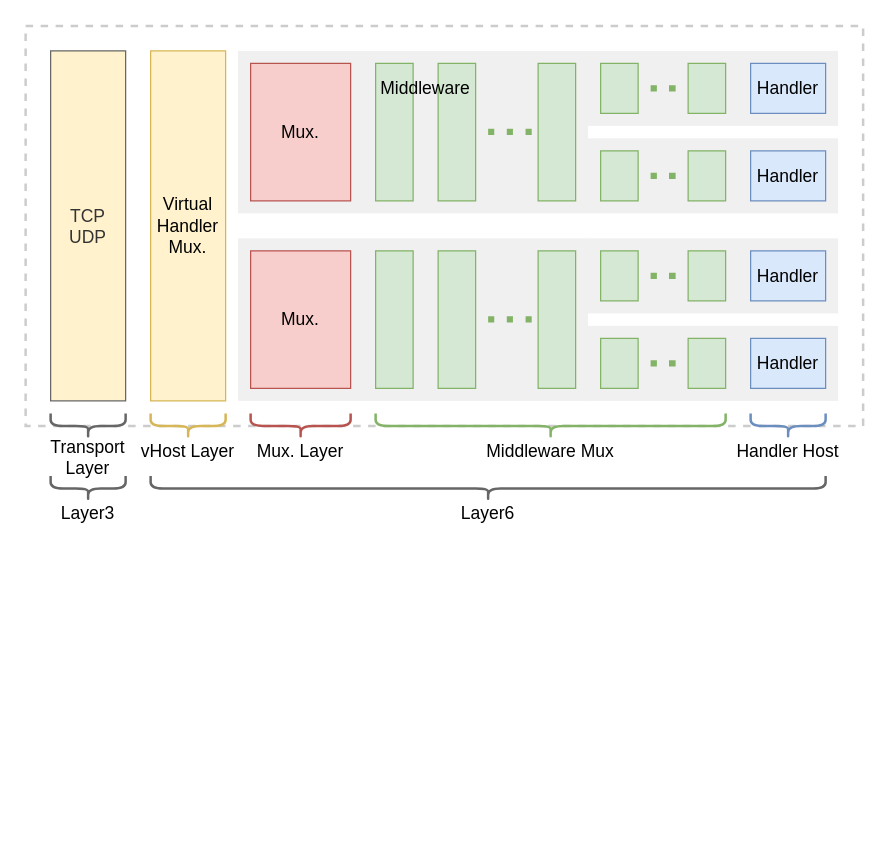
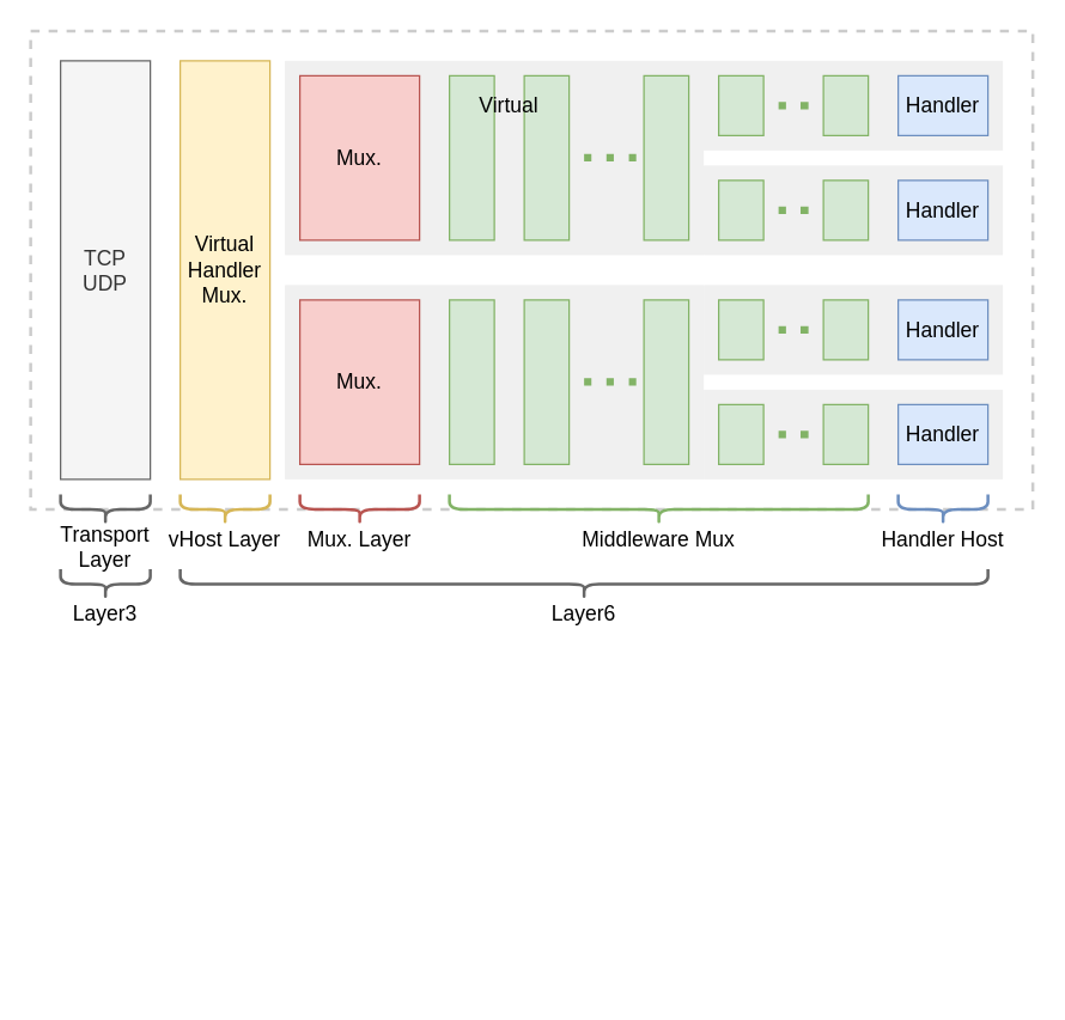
- <mxCell id="37" value="Middleware" style="text;html=1;strokeColor=none;fillColor=none;align=center;verticalAlign=middle;whiteSpace=wrap;rounded=0;fontFamily=Helvetica;fontSize=14;" parent="1" vertex="1"><mxGeometry x="300" y="60" width="80" height="20" as="geometry" /></mxCell>
+ <mxCell id="37" value="Virtual" style="text;html=1;strokeColor=none;fillColor=none;align=center;verticalAlign=middle;whiteSpace=wrap;rounded=0;fontFamily=Helvetica;fontSize=14;" parent="1" vertex="1"><mxGeometry x="300" y="60" width="80" height="20" as="geometry" /></mxCell>
- <mxCell id="7" value="TCP&lt;br&gt;UDP" style="rounded=0;whiteSpace=wrap;html=1;fontSize=14;strokeColor=#666666;fontColor=#333333;fillColor=#fff2cc;snapToPoint=1;" parent="1" vertex="1"><mxGeometry x="40" y="40" width="60" height="280" as="geometry" /></mxCell>
+ <mxCell id="7" value="TCP&lt;br&gt;UDP" style="rounded=0;whiteSpace=wrap;html=1;fontSize=14;strokeColor=#666666;fontColor=#333333;fillColor=#f5f5f5;snapToPoint=1;" parent="1" vertex="1"><mxGeometry x="40" y="40" width="60" height="280" as="geometry" /></mxCell>
